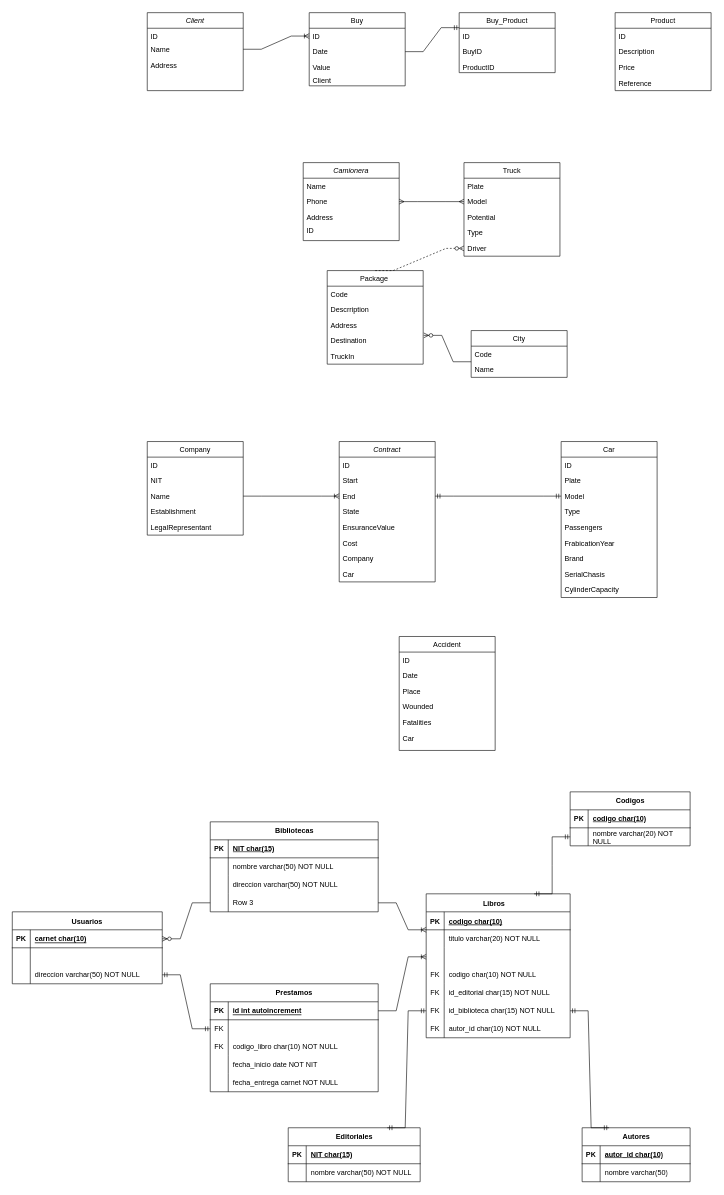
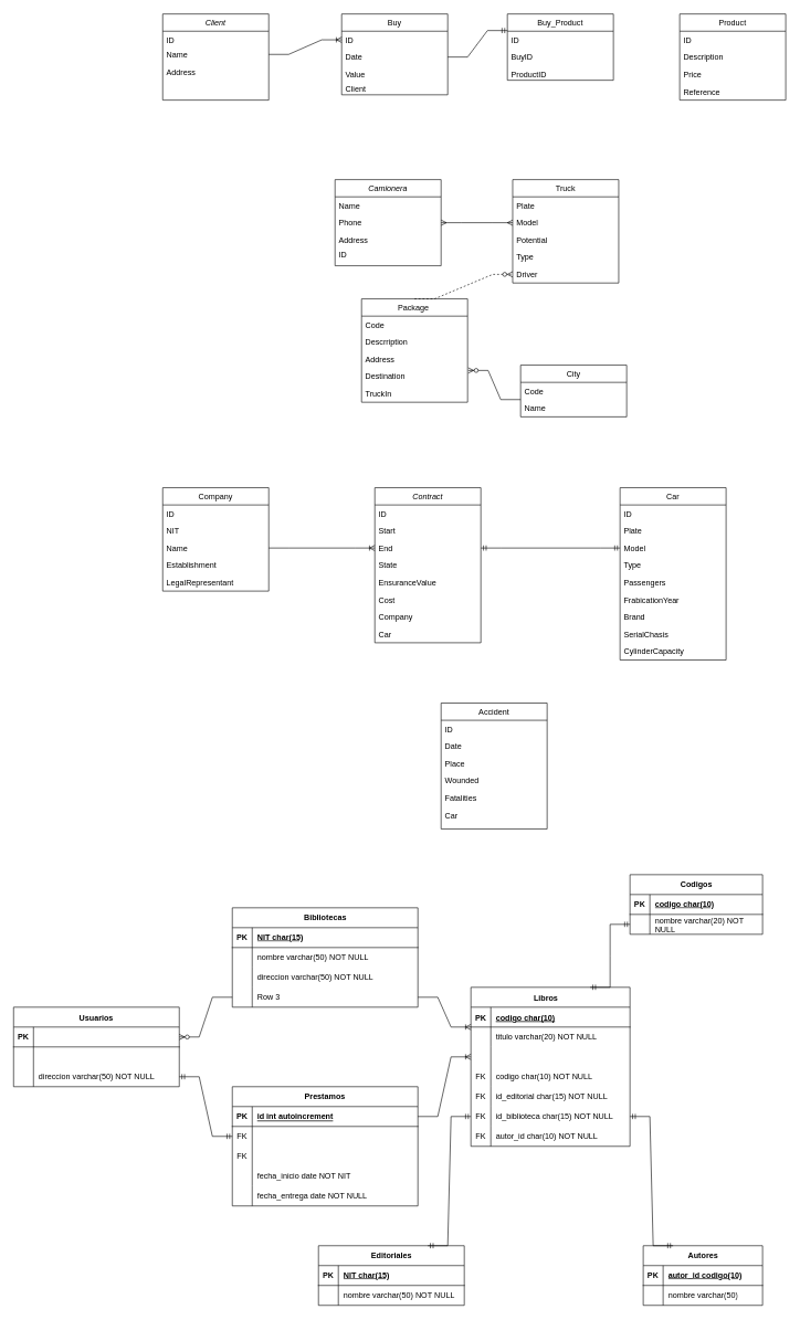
- <mxCell id="118" value="carnet char(10)" style="shape=partialRectangle;overflow=hidden;connectable=0;fillColor=none;top=0;left=0;bottom=0;right=0;align=left;spacingLeft=6;fontStyle=5;" vertex="1" parent="116"><mxGeometry x="30" width="220" height="30" as="geometry"><mxRectangle width="220" height="30" as="alternateBounds" /></mxGeometry></mxCell>
- <mxCell id="108" value="codigo_libro char(10) NOT NULL" style="shape=partialRectangle;overflow=hidden;connectable=0;fillColor=none;top=0;left=0;bottom=0;right=0;align=left;spacingLeft=6;" vertex="1" parent="106"><mxGeometry x="30" width="250" height="30" as="geometry"><mxRectangle width="250" height="30" as="alternateBounds" /></mxGeometry></mxCell>
- <mxCell id="114" value="fecha_entrega carnet NOT NULL" style="shape=partialRectangle;connectable=0;fillColor=none;top=0;left=0;bottom=0;right=0;align=left;spacingLeft=6;overflow=hidden;" vertex="1" parent="112"><mxGeometry x="30" width="250" height="30" as="geometry"><mxRectangle width="250" height="30" as="alternateBounds" /></mxGeometry></mxCell>
+ <mxCell id="114" value="fecha_entrega date NOT NULL" style="shape=partialRectangle;connectable=0;fillColor=none;top=0;left=0;bottom=0;right=0;align=left;spacingLeft=6;overflow=hidden;" vertex="1" parent="112"><mxGeometry x="30" width="250" height="30" as="geometry"><mxRectangle width="250" height="30" as="alternateBounds" /></mxGeometry></mxCell>
- <mxCell id="153" value="autor_id char(10)" style="shape=partialRectangle;connectable=0;fillColor=none;top=0;left=0;bottom=0;right=0;align=left;spacingLeft=6;fontStyle=5;overflow=hidden;whiteSpace=wrap;html=1;" vertex="1" parent="151"><mxGeometry x="30" width="150" height="30" as="geometry"><mxRectangle width="150" height="30" as="alternateBounds" /></mxGeometry></mxCell>
+ <mxCell id="153" value="autor_id codigo(10)" style="shape=partialRectangle;connectable=0;fillColor=none;top=0;left=0;bottom=0;right=0;align=left;spacingLeft=6;fontStyle=5;overflow=hidden;whiteSpace=wrap;html=1;" vertex="1" parent="151"><mxGeometry x="30" width="150" height="30" as="geometry"><mxRectangle width="150" height="30" as="alternateBounds" /></mxGeometry></mxCell>
